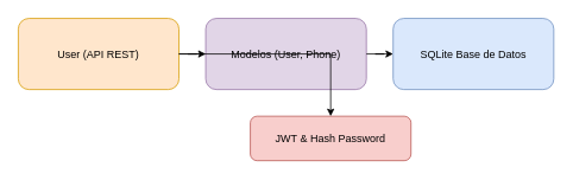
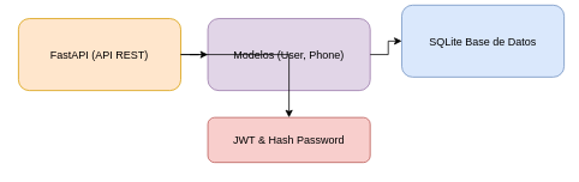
- <mxCell id="4" value="SQLite Base de Datos" style="rounded=1;fillColor=#DAE8FC;strokeColor=#6C8EBF;" vertex="1" parent="1"><mxGeometry x="440" y="20" width="180" height="80" as="geometry" /></mxCell>
+ <mxCell id="4" value="SQLite Base de Datos" style="rounded=1;fillColor=#DAE8FC;strokeColor=#6C8EBF;" vertex="1" parent="1"><mxGeometry x="445" y="5" width="180" height="80" as="geometry" /></mxCell>
- <mxCell id="2" value="User (API REST)" style="rounded=1;fillColor=#FFE6CC;strokeColor=#D79B00;" vertex="1" parent="1"><mxGeometry x="20" y="20" width="180" height="80" as="geometry" /></mxCell>
+ <mxCell id="2" value="FastAPI (API REST)" style="rounded=1;fillColor=#FFE6CC;strokeColor=#D79B00;" vertex="1" parent="1"><mxGeometry x="20" y="20" width="180" height="80" as="geometry" /></mxCell>
- <mxCell id="5" value="JWT &amp; Hash Password" style="rounded=1;fillColor=#F8CECC;strokeColor=#B85450;" vertex="1" parent="1"><mxGeometry x="280" y="130" width="180" height="50" as="geometry" /></mxCell>
+ <mxCell id="5" value="JWT &amp; Hash Password" style="rounded=1;fillColor=#F8CECC;strokeColor=#B85450;" vertex="1" parent="1"><mxGeometry x="230" y="130" width="180" height="50" as="geometry" /></mxCell>
